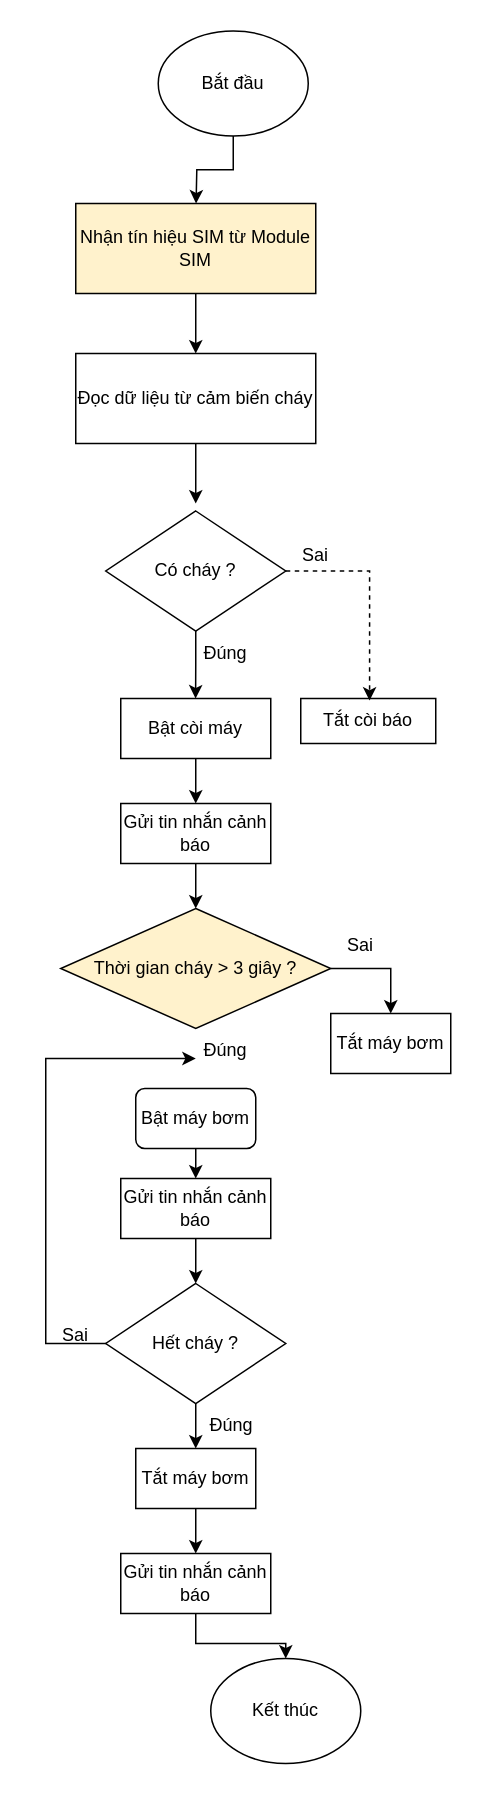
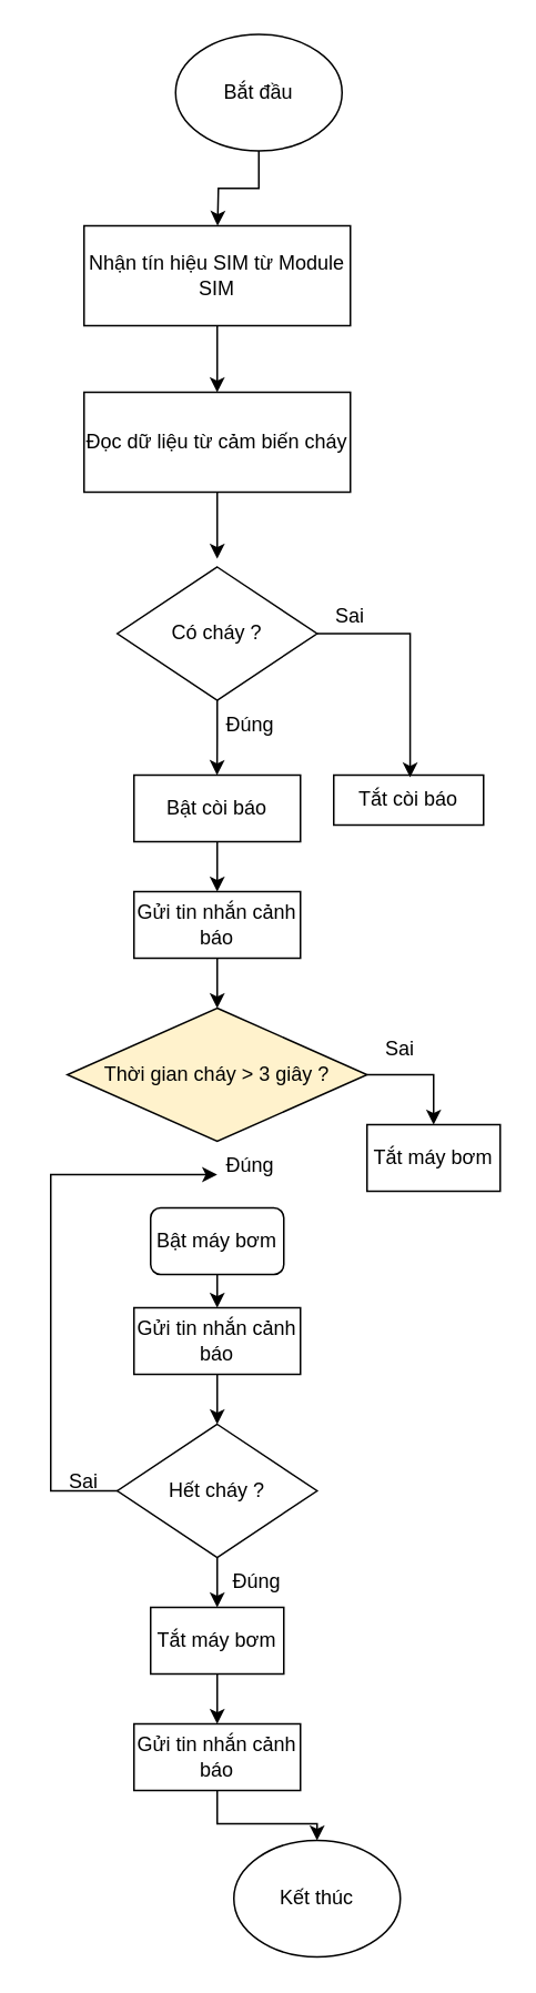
- <mxCell id="17" value="Nhận tín hiệu SIM từ Module SIM" style="rounded=0;whiteSpace=wrap;html=1;fillColor=#fff2cc;" vertex="1" parent="1"><mxGeometry x="50" y="135" width="160" height="60" as="geometry" /></mxCell>
+ <mxCell id="17" value="Nhận tín hiệu SIM từ Module SIM" style="rounded=0;whiteSpace=wrap;html=1;" vertex="1" parent="1"><mxGeometry x="50" y="135" width="160" height="60" as="geometry" /></mxCell>
- <mxCell id="36" style="edgeStyle=orthogonalEdgeStyle;rounded=0;orthogonalLoop=1;jettySize=auto;html=1;exitX=1;exitY=0.5;exitDx=0;exitDy=0;entryX=0.51;entryY=0.047;entryDx=0;entryDy=0;entryPerimeter=0;dashed=1;" edge="1" parent="1" source="5" target="10"><mxGeometry relative="1" as="geometry" /></mxCell>
+ <mxCell id="36" style="edgeStyle=orthogonalEdgeStyle;rounded=0;orthogonalLoop=1;jettySize=auto;html=1;exitX=1;exitY=0.5;exitDx=0;exitDy=0;entryX=0.51;entryY=0.047;entryDx=0;entryDy=0;entryPerimeter=0;" edge="1" parent="1" source="5" target="10"><mxGeometry relative="1" as="geometry" /></mxCell>
- <mxCell id="9" value="Bật còi máy" style="rounded=0;whiteSpace=wrap;html=1;" vertex="1" parent="1"><mxGeometry x="80" y="465" width="100" height="40" as="geometry" /></mxCell>
+ <mxCell id="9" value="Bật còi báo" style="rounded=0;whiteSpace=wrap;html=1;" vertex="1" parent="1"><mxGeometry x="80" y="465" width="100" height="40" as="geometry" /></mxCell>
